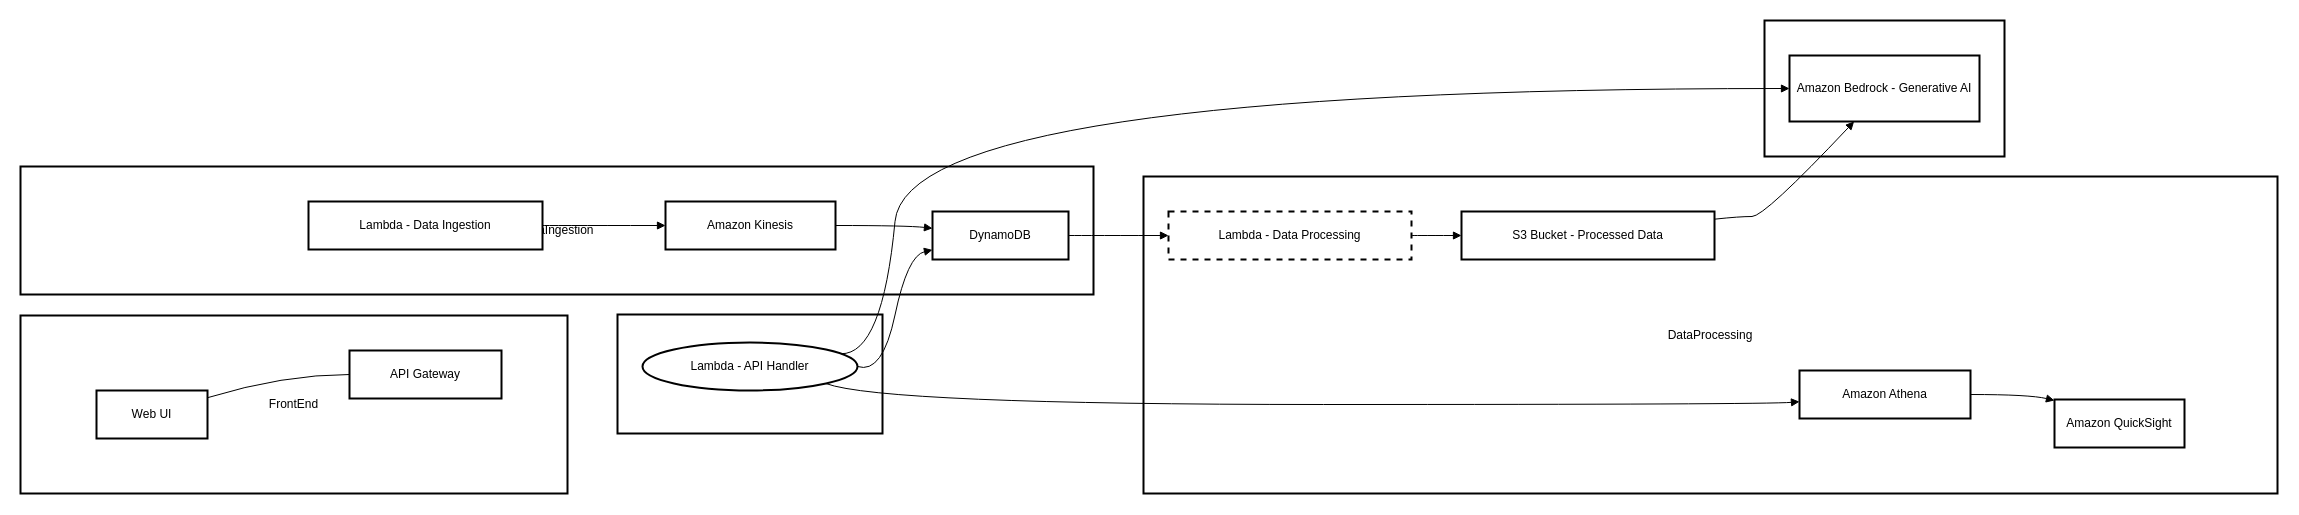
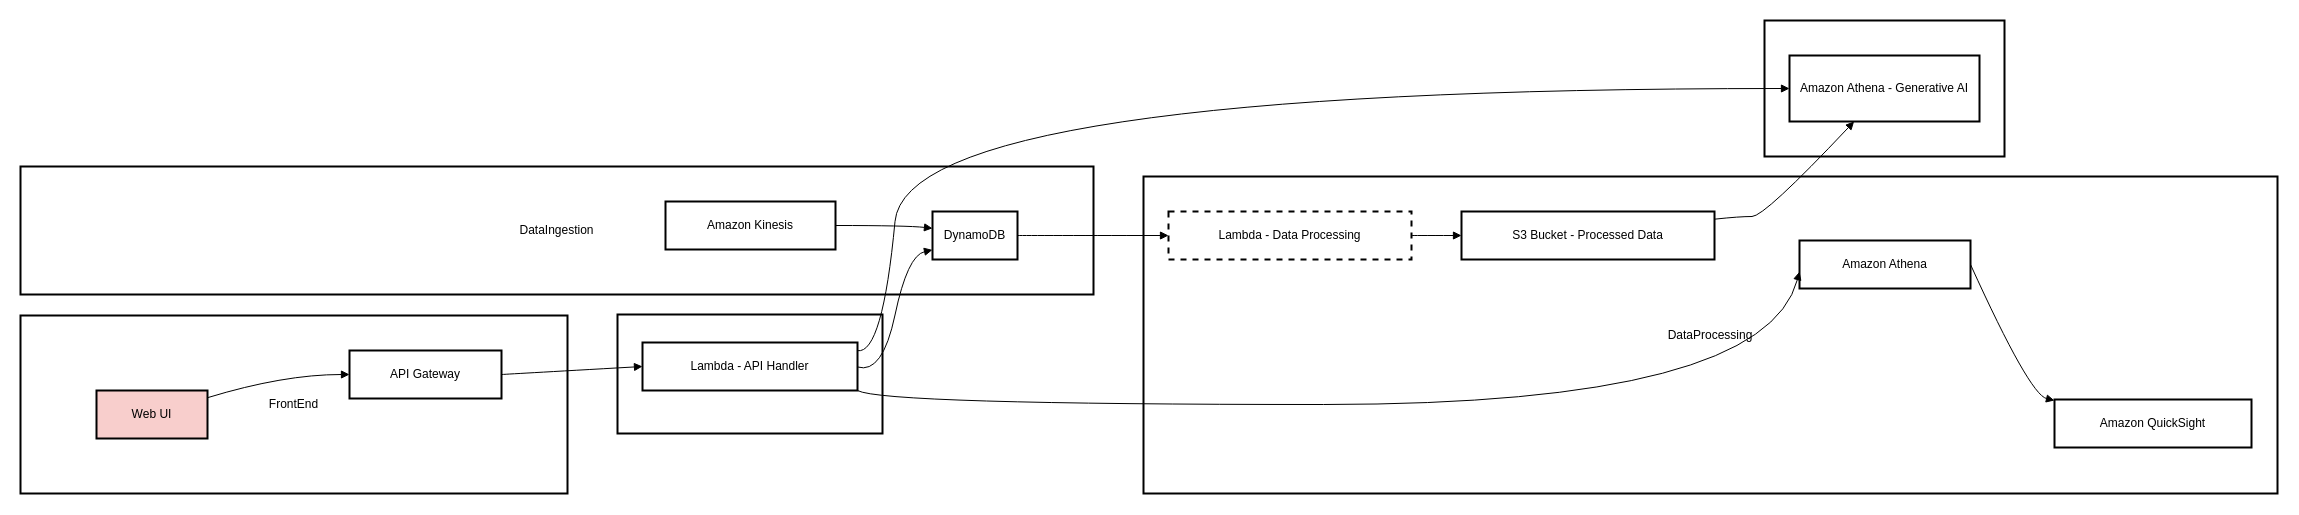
- <mxCell id="16" value="Amazon Bedrock - Generative AI" style="whiteSpace=wrap;strokeWidth=2;" vertex="1" parent="1"><mxGeometry x="1789" y="55" width="190" height="66" as="geometry" /></mxCell>
+ <mxCell id="16" value="Amazon Athena - Generative AI" style="whiteSpace=wrap;strokeWidth=2;" vertex="1" parent="1"><mxGeometry x="1789" y="55" width="190" height="66" as="geometry" /></mxCell>
- <mxCell id="9" value="Lambda - Data Ingestion" style="whiteSpace=wrap;strokeWidth=2;" vertex="1" parent="1"><mxGeometry x="308" y="201" width="234" height="48" as="geometry" /></mxCell>
- <mxCell id="19" value="" style="curved=1;startArrow=none;endArrow=block;exitX=1;exitY=0.5;entryX=0;entryY=0.5;rounded=0;" edge="1" parent="1" source="9" target="10"><mxGeometry relative="1" as="geometry"><Array as="points" /></mxGeometry></mxCell>
- <mxCell id="11" value="DynamoDB" style="whiteSpace=wrap;strokeWidth=2;" vertex="1" parent="1"><mxGeometry x="932" y="211" width="136" height="48" as="geometry" /></mxCell>
+ <mxCell id="11" value="DynamoDB" style="whiteSpace=wrap;strokeWidth=2;" vertex="1" parent="1"><mxGeometry x="932" y="211" width="85" height="48" as="geometry" /></mxCell>
- <mxCell id="17" value="Lambda - API Handler" style="ellipse;whiteSpace=wrap;strokeWidth=2;" vertex="1" parent="1"><mxGeometry x="642" y="342" width="215" height="48" as="geometry" /></mxCell>
+ <mxCell id="17" value="Lambda - API Handler" style="whiteSpace=wrap;strokeWidth=2;" vertex="1" parent="1"><mxGeometry x="642" y="342" width="215" height="48" as="geometry" /></mxCell>
+ <mxCell id="25" value="" style="curved=1;startArrow=none;endArrow=block;exitX=1;exitY=0.5;entryX=0;entryY=0.5;rounded=0;" edge="1" parent="1" source="8" target="17"><mxGeometry relative="1" as="geometry"><Array as="points" /></mxGeometry></mxCell>
- <mxCell id="18" value="" style="curved=1;startArrow=none;endArrow=none;exitX=1;exitY=0.15;entryX=0;entryY=0.5;rounded=0;" edge="1" parent="1" source="7" target="8"><mxGeometry relative="1" as="geometry"><Array as="points"><mxPoint x="283" y="374" /></Array></mxGeometry></mxCell>
+ <mxCell id="18" value="" style="curved=1;startArrow=none;endArrow=block;exitX=1;exitY=0.15;entryX=0;entryY=0.5;rounded=0;" edge="1" parent="1" source="7" target="8"><mxGeometry relative="1" as="geometry"><Array as="points"><mxPoint x="283" y="374" /></Array></mxGeometry></mxCell>
- <mxCell id="14" value="Amazon Athena" style="whiteSpace=wrap;strokeWidth=2;" vertex="1" parent="1"><mxGeometry x="1799" y="370" width="171" height="48" as="geometry" /></mxCell>
+ <mxCell id="14" value="Amazon Athena" style="whiteSpace=wrap;strokeWidth=2;" vertex="1" parent="1"><mxGeometry x="1799" y="240" width="171" height="48" as="geometry" /></mxCell>
- <mxCell id="7" value="Web UI" style="whiteSpace=wrap;strokeWidth=2;" vertex="1" parent="1"><mxGeometry x="96" y="390" width="111" height="48" as="geometry" /></mxCell>
+ <mxCell id="7" value="Web UI" style="whiteSpace=wrap;strokeWidth=2;fillColor=#f8cecc;" vertex="1" parent="1"><mxGeometry x="96" y="390" width="111" height="48" as="geometry" /></mxCell>
- <mxCell id="15" value="Amazon QuickSight" style="whiteSpace=wrap;strokeWidth=2;" vertex="1" parent="1"><mxGeometry x="2054" y="399" width="130" height="48" as="geometry" /></mxCell>
+ <mxCell id="15" value="Amazon QuickSight" style="whiteSpace=wrap;strokeWidth=2;" vertex="1" parent="1"><mxGeometry x="2054" y="399" width="197" height="48" as="geometry" /></mxCell>
